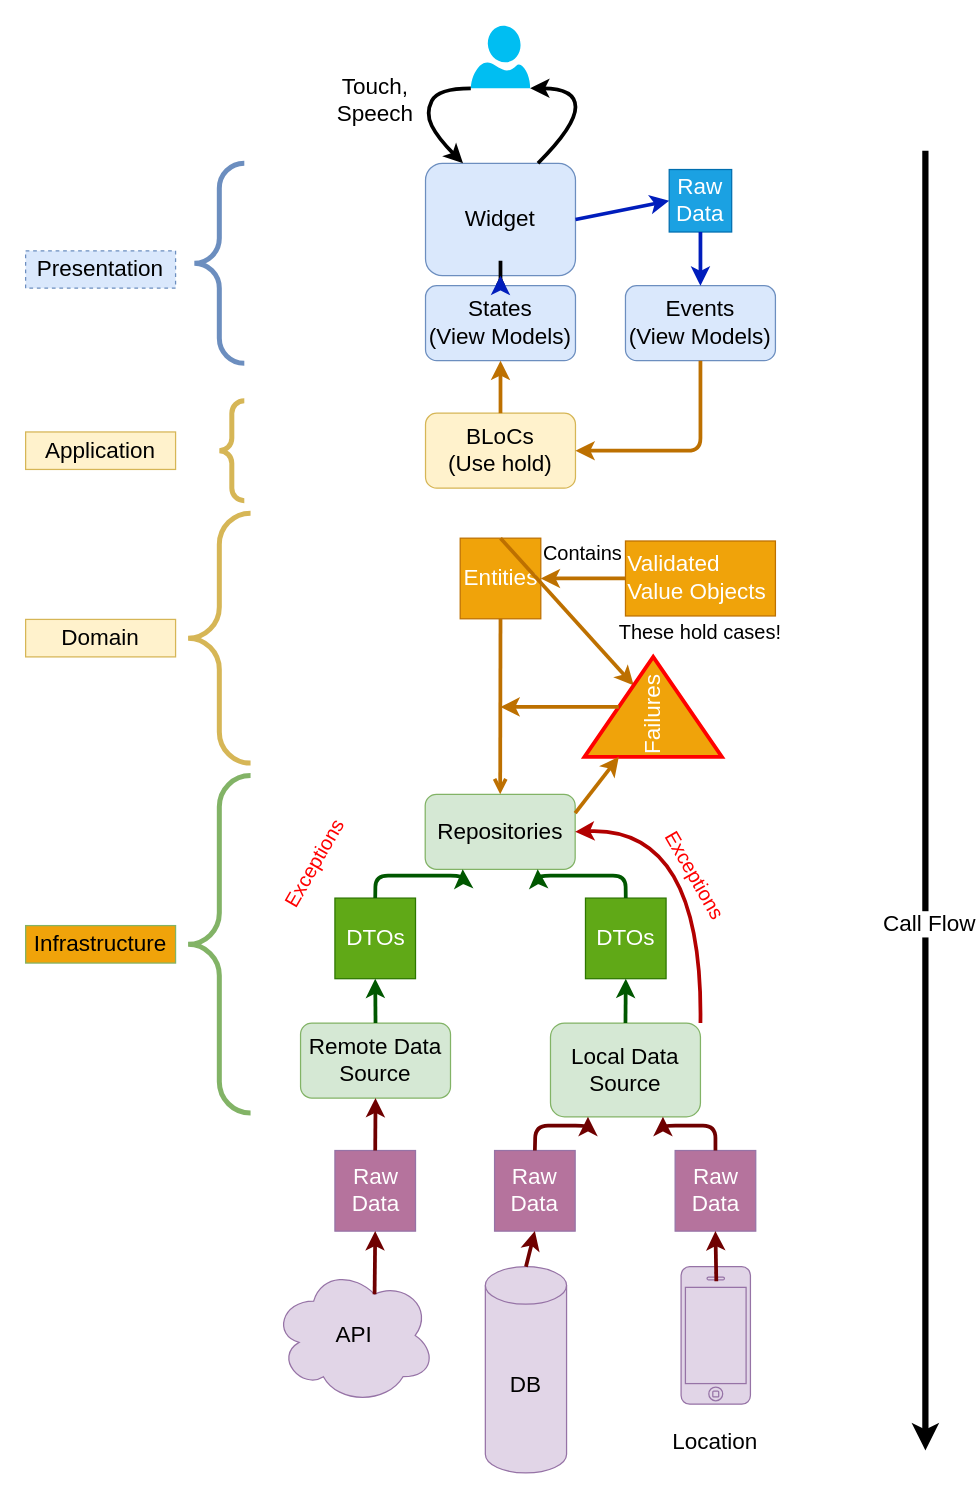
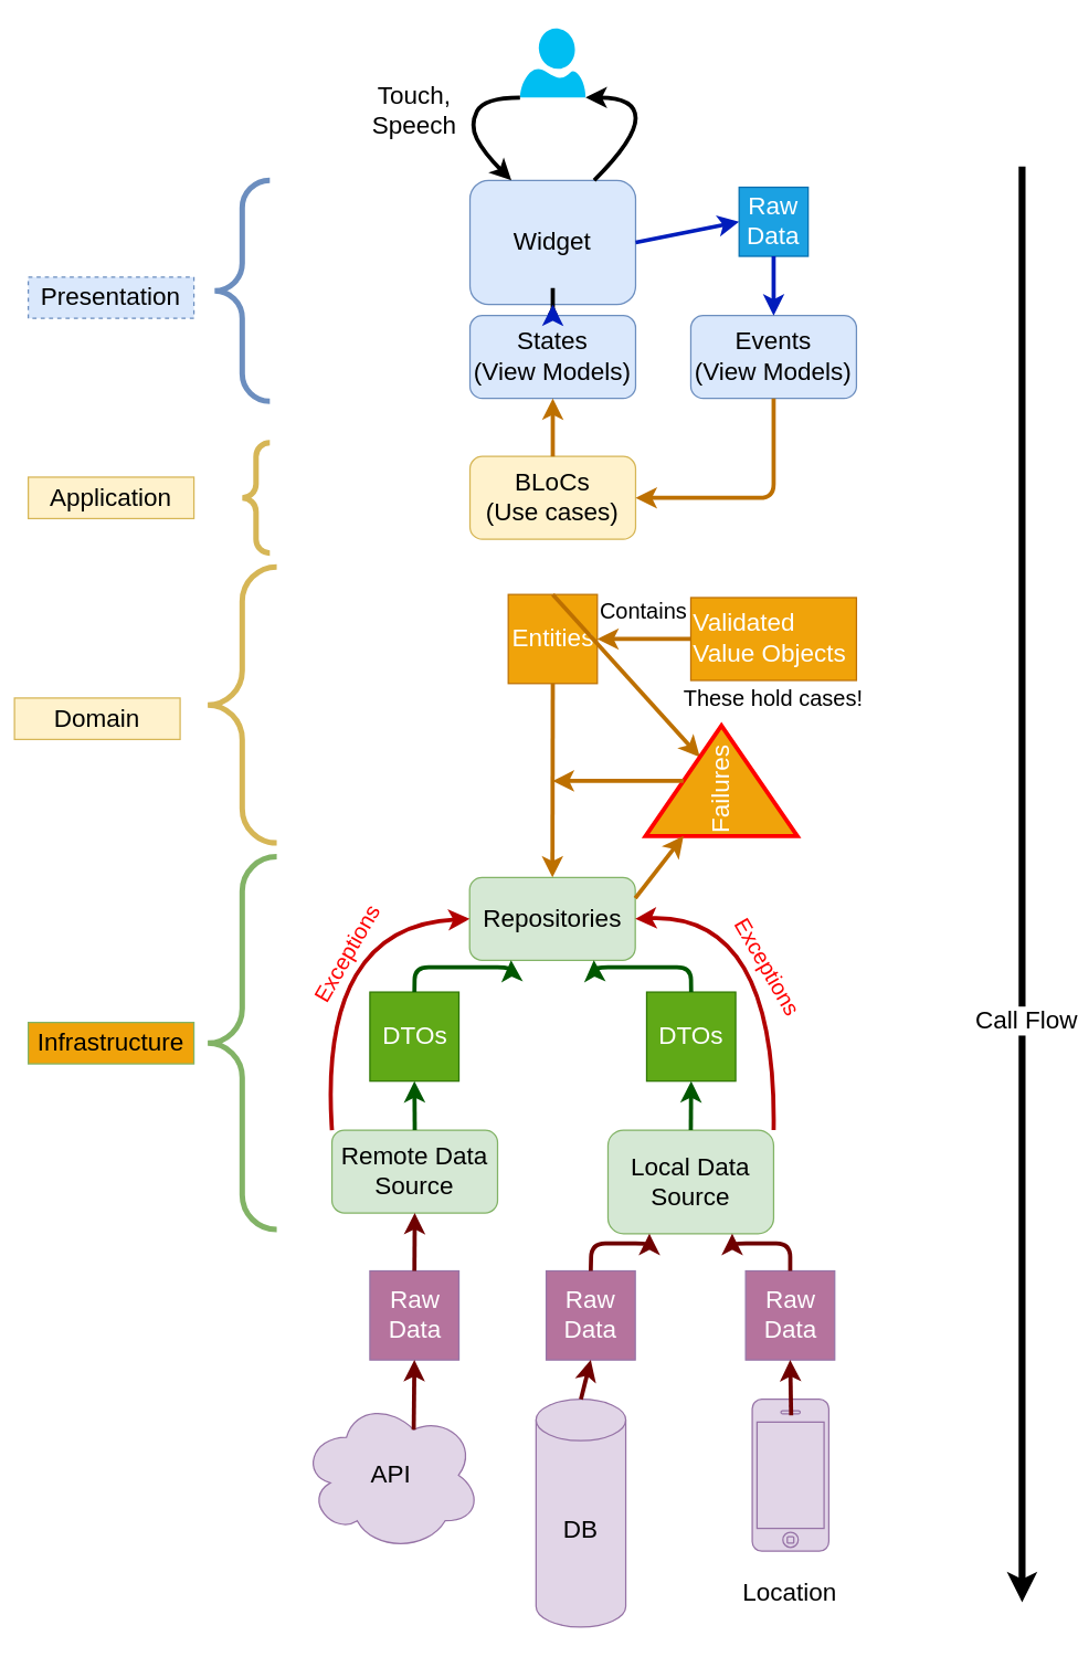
- <mxCell id="7" value="BLoCs&lt;br&gt;(Use hold)" style="rounded=1;whiteSpace=wrap;html=1;fontSize=18;fillColor=#fff2cc;strokeColor=#d6b656;" parent="1" vertex="1"><mxGeometry x="340" y="330" width="120" height="60" as="geometry" /></mxCell>
+ <mxCell id="7" value="BLoCs&lt;br&gt;(Use cases)" style="rounded=1;whiteSpace=wrap;html=1;fontSize=18;fillColor=#fff2cc;strokeColor=#d6b656;" parent="1" vertex="1"><mxGeometry x="340" y="330" width="120" height="60" as="geometry" /></mxCell>
- <mxCell id="21" value="Domain" style="rounded=0;whiteSpace=wrap;html=1;labelBackgroundColor=none;fontSize=18;fillColor=#fff2cc;strokeColor=#d6b656;" parent="1" vertex="1"><mxGeometry x="20" y="495" width="120" height="30" as="geometry" /></mxCell>
+ <mxCell id="21" value="Domain" style="rounded=0;whiteSpace=wrap;html=1;labelBackgroundColor=none;fontSize=18;fillColor=#fff2cc;strokeColor=#d6b656;" parent="1" vertex="1"><mxGeometry x="10" y="505" width="120" height="30" as="geometry" /></mxCell>
- <mxCell id="36" value="" style="endArrow=open;html=1;strokeWidth=3;fontSize=18;fontColor=#000000;entryX=0.5;entryY=0;entryDx=0;entryDy=0;fillColor=#f0a30a;strokeColor=#BD7000;exitX=0.5;exitY=1;exitDx=0;exitDy=0;" parent="1" source="39" target="8" edge="1"><mxGeometry width="50" height="50" relative="1" as="geometry"><mxPoint x="480" y="500" as="sourcePoint" /><mxPoint x="399.75" y="510" as="targetPoint" /></mxGeometry></mxCell>
+ <mxCell id="36" value="" style="endArrow=classic;html=1;strokeWidth=3;fontSize=18;fontColor=#000000;entryX=0.5;entryY=0;entryDx=0;entryDy=0;fillColor=#f0a30a;strokeColor=#BD7000;exitX=0.5;exitY=1;exitDx=0;exitDy=0;" parent="1" source="39" target="8" edge="1"><mxGeometry width="50" height="50" relative="1" as="geometry"><mxPoint x="480" y="500" as="sourcePoint" /><mxPoint x="399.75" y="510" as="targetPoint" /></mxGeometry></mxCell>
+ <mxCell id="59" value="" style="curved=1;endArrow=classic;html=1;strokeWidth=3;fontSize=16;fontColor=#000000;entryX=0;entryY=0.5;entryDx=0;entryDy=0;exitX=0;exitY=0;exitDx=0;exitDy=0;fillColor=#e51400;strokeColor=#B20000;" parent="1" source="9" target="8" edge="1"><mxGeometry width="50" height="50" relative="1" as="geometry"><mxPoint x="230" y="720" as="sourcePoint" /><mxPoint x="280" y="670" as="targetPoint" /><Array as="points"><mxPoint x="230" y="670" /></Array></mxGeometry></mxCell>
